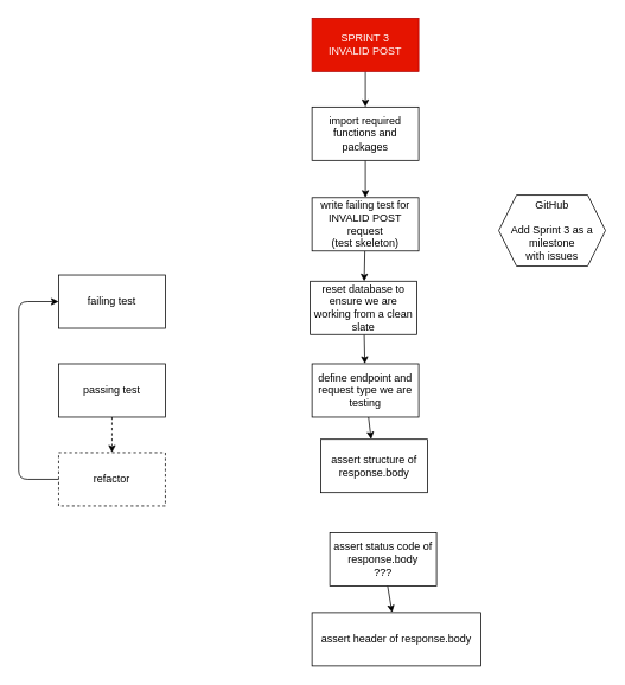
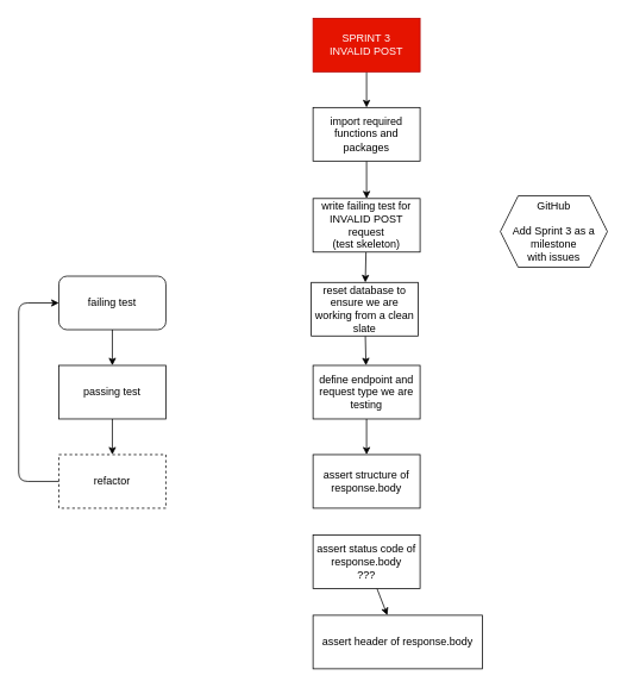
- <mxCell id="17" value="failing test" style="rounded=0;whiteSpace=wrap;html=1;" vertex="1" parent="1"><mxGeometry x="65" y="309" width="120" height="60" as="geometry" /></mxCell>
+ <mxCell id="17" value="failing test" style="whiteSpace=wrap;html=1;rounded=1;" vertex="1" parent="1"><mxGeometry x="65" y="309" width="120" height="60" as="geometry" /></mxCell>
+ <mxCell id="16" value="" style="edgeStyle=none;html=1;" edge="1" parent="1" source="17" target="19"><mxGeometry relative="1" as="geometry" /></mxCell>
- <mxCell id="18" value="" style="edgeStyle=none;html=1;dashed=1;" edge="1" parent="1" source="19" target="20"><mxGeometry relative="1" as="geometry" /></mxCell>
+ <mxCell id="18" value="" style="edgeStyle=none;html=1;" edge="1" parent="1" source="19" target="20"><mxGeometry relative="1" as="geometry" /></mxCell>
- <mxCell id="8" value="assert structure of response.body" style="whiteSpace=wrap;html=1;rounded=0;" vertex="1" parent="1"><mxGeometry x="360" y="494" width="120" height="60" as="geometry" /></mxCell>
+ <mxCell id="8" value="assert structure of response.body" style="whiteSpace=wrap;html=1;rounded=0;" vertex="1" parent="1"><mxGeometry x="350" y="509" width="120" height="60" as="geometry" /></mxCell>
- <mxCell id="10" value="assert status code of response.body&lt;br&gt;???" style="rounded=0;whiteSpace=wrap;html=1;" vertex="1" parent="1"><mxGeometry x="370" y="599" width="120" height="60" as="geometry" /></mxCell>
+ <mxCell id="10" value="assert status code of response.body&lt;br&gt;???" style="rounded=0;whiteSpace=wrap;html=1;" vertex="1" parent="1"><mxGeometry x="350" y="599" width="120" height="60" as="geometry" /></mxCell>
